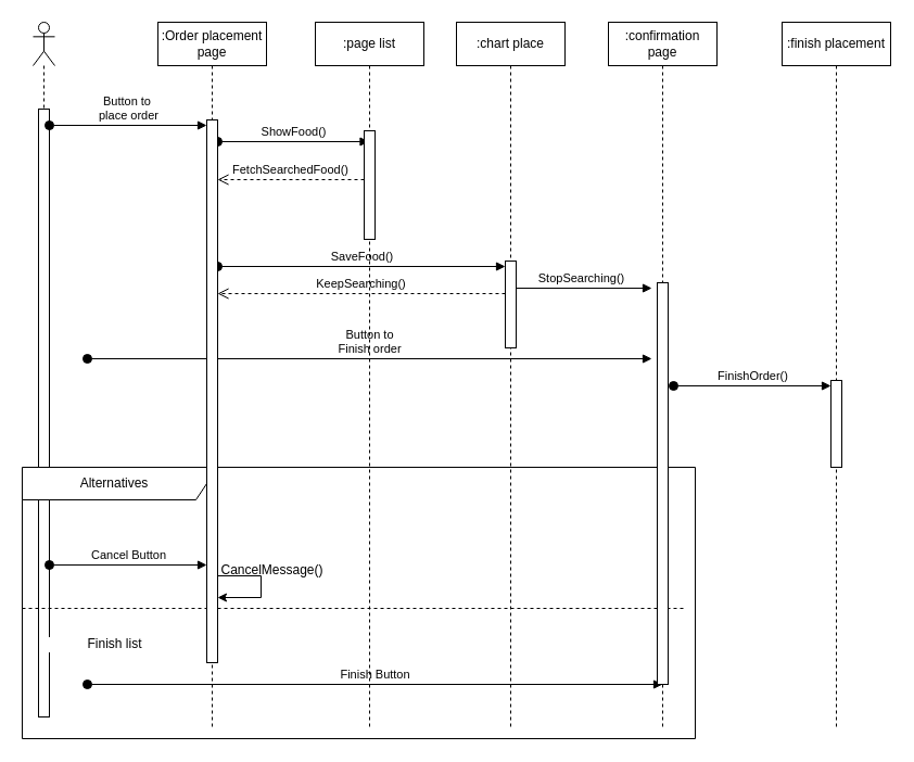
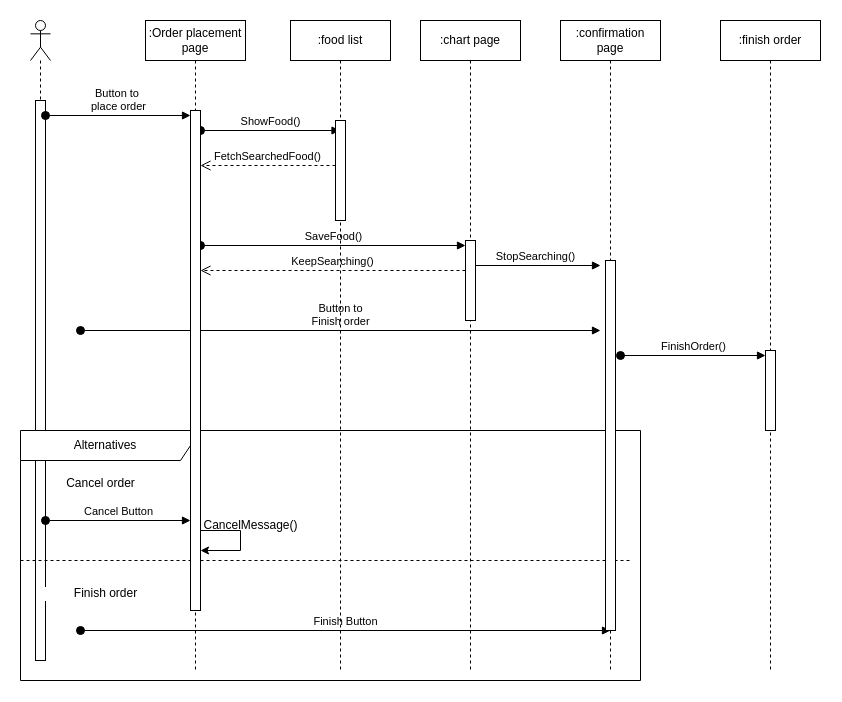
- <mxCell id="22" value=":page list" style="shape=umlLifeline;perimeter=lifelinePerimeter;whiteSpace=wrap;html=1;container=1;dropTarget=0;collapsible=0;recursiveResize=0;outlineConnect=0;portConstraint=eastwest;newEdgeStyle={&quot;curved&quot;:0,&quot;rounded&quot;:0};" vertex="1" parent="1"><mxGeometry x="290" y="20" width="100" height="650" as="geometry" /></mxCell>
+ <mxCell id="22" value=":food list" style="shape=umlLifeline;perimeter=lifelinePerimeter;whiteSpace=wrap;html=1;container=1;dropTarget=0;collapsible=0;recursiveResize=0;outlineConnect=0;portConstraint=eastwest;newEdgeStyle={&quot;curved&quot;:0,&quot;rounded&quot;:0};" vertex="1" parent="1"><mxGeometry x="290" y="20" width="100" height="650" as="geometry" /></mxCell>
- <mxCell id="24" value=":chart place" style="shape=umlLifeline;perimeter=lifelinePerimeter;whiteSpace=wrap;html=1;container=1;dropTarget=0;collapsible=0;recursiveResize=0;outlineConnect=0;portConstraint=eastwest;newEdgeStyle={&quot;curved&quot;:0,&quot;rounded&quot;:0};" vertex="1" parent="1"><mxGeometry x="420" y="20" width="100" height="650" as="geometry" /></mxCell>
+ <mxCell id="24" value=":chart page" style="shape=umlLifeline;perimeter=lifelinePerimeter;whiteSpace=wrap;html=1;container=1;dropTarget=0;collapsible=0;recursiveResize=0;outlineConnect=0;portConstraint=eastwest;newEdgeStyle={&quot;curved&quot;:0,&quot;rounded&quot;:0};" vertex="1" parent="1"><mxGeometry x="420" y="20" width="100" height="650" as="geometry" /></mxCell>
- <mxCell id="28" value=":finish placement" style="shape=umlLifeline;perimeter=lifelinePerimeter;whiteSpace=wrap;html=1;container=1;dropTarget=0;collapsible=0;recursiveResize=0;outlineConnect=0;portConstraint=eastwest;newEdgeStyle={&quot;curved&quot;:0,&quot;rounded&quot;:0};" vertex="1" parent="1"><mxGeometry x="720" y="20" width="100" height="650" as="geometry" /></mxCell>
+ <mxCell id="28" value=":finish order" style="shape=umlLifeline;perimeter=lifelinePerimeter;whiteSpace=wrap;html=1;container=1;dropTarget=0;collapsible=0;recursiveResize=0;outlineConnect=0;portConstraint=eastwest;newEdgeStyle={&quot;curved&quot;:0,&quot;rounded&quot;:0};" vertex="1" parent="1"><mxGeometry x="720" y="20" width="100" height="650" as="geometry" /></mxCell>
+ <mxCell id="19" value="Cancel order" style="text;html=1;align=center;verticalAlign=middle;resizable=0;points=[];autosize=1;strokeColor=none;fillColor=none;" parent="1" vertex="1"><mxGeometry x="55" y="468" width="90" height="30" as="geometry" /></mxCell>
- <mxCell id="15" value="Finish list" style="text;html=1;align=center;verticalAlign=middle;resizable=0;points=[];autosize=1;strokeColor=none;fillColor=none;" parent="12" vertex="1"><mxGeometry x="40" y="148" width="90" height="30" as="geometry" /></mxCell>
+ <mxCell id="15" value="Finish order" style="text;html=1;align=center;verticalAlign=middle;resizable=0;points=[];autosize=1;strokeColor=none;fillColor=none;" parent="12" vertex="1"><mxGeometry x="40" y="148" width="90" height="30" as="geometry" /></mxCell>
